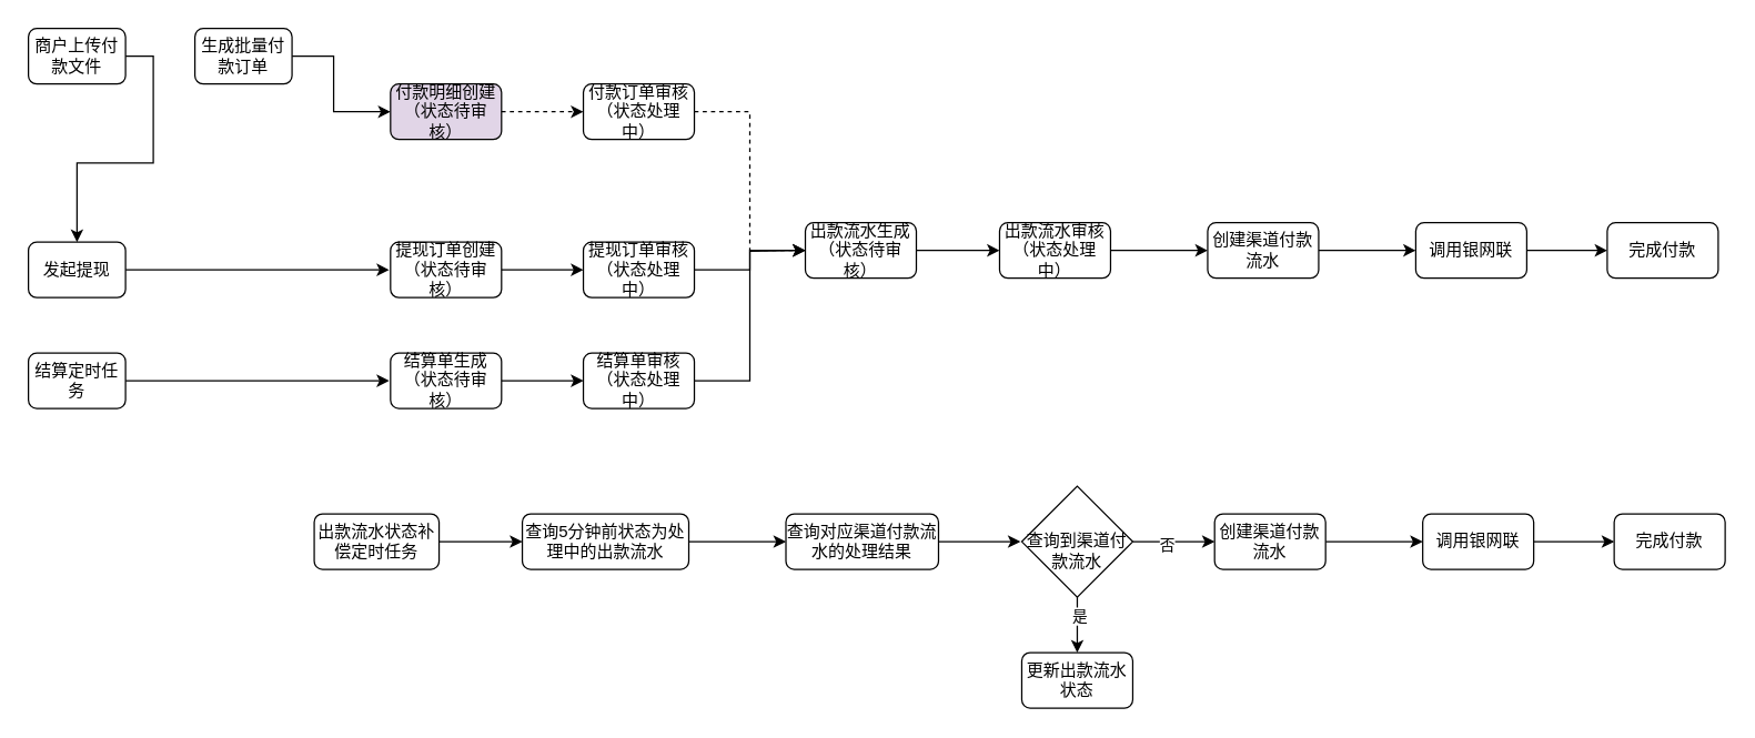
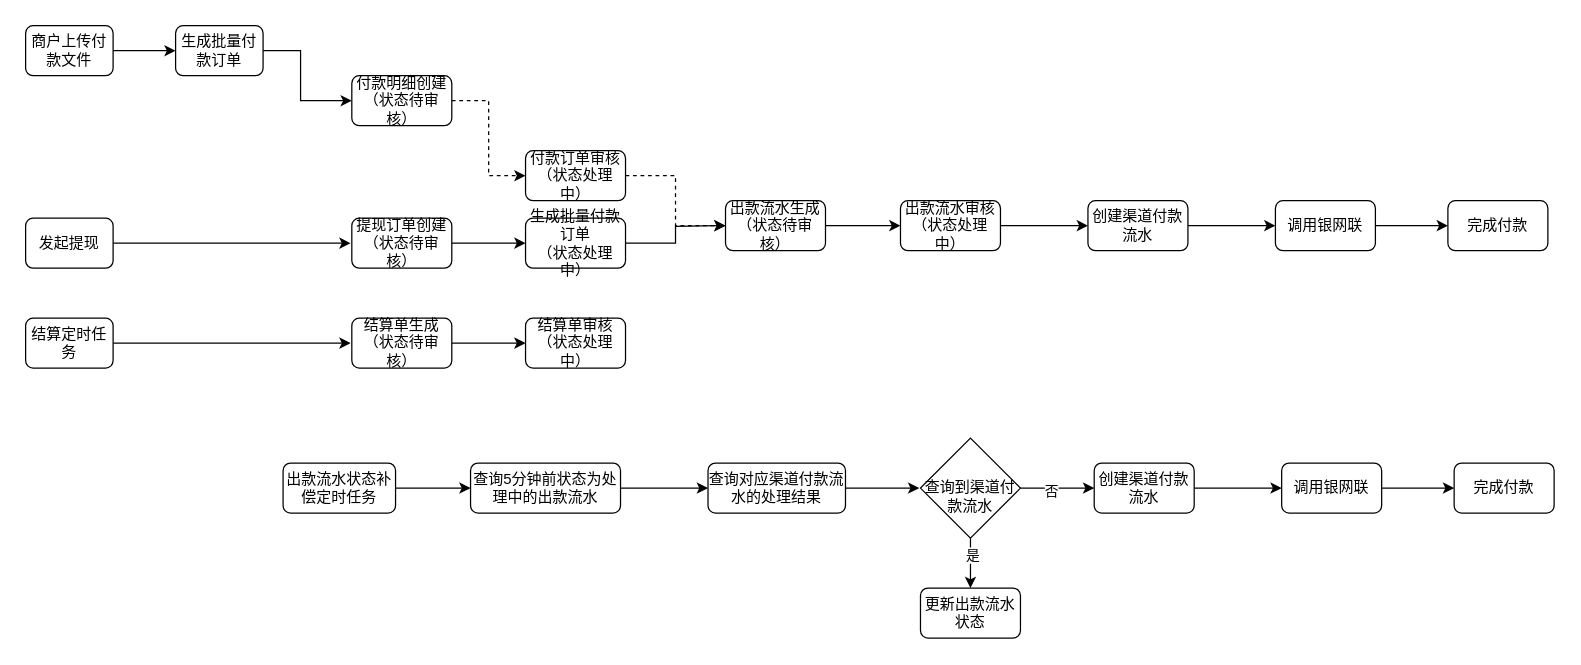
- <mxCell id="3" value="付款明细创建&lt;br&gt;（状态待审核）" style="rounded=1;whiteSpace=wrap;html=1;fillColor=#e1d5e7;" vertex="1" parent="1"><mxGeometry x="281" y="60" width="80" height="40" as="geometry" /></mxCell>
+ <mxCell id="3" value="付款明细创建&lt;br&gt;（状态待审核）" style="rounded=1;whiteSpace=wrap;html=1;" vertex="1" parent="1"><mxGeometry x="281" y="60" width="80" height="40" as="geometry" /></mxCell>
- <mxCell id="9" value="付款订单审核&lt;br&gt;（状态处理中）" style="rounded=1;whiteSpace=wrap;html=1;" vertex="1" parent="1"><mxGeometry x="420" y="60" width="80" height="40" as="geometry" /></mxCell>
+ <mxCell id="9" value="付款订单审核&lt;br&gt;（状态处理中）" style="rounded=1;whiteSpace=wrap;html=1;" vertex="1" parent="1"><mxGeometry x="420" y="120" width="80" height="40" as="geometry" /></mxCell>
- <mxCell id="4" style="edgeStyle=orthogonalEdgeStyle;rounded=0;orthogonalLoop=1;jettySize=auto;html=1;exitX=1;exitY=0.5;exitDx=0;exitDy=0;" edge="1" parent="1" source="5" target="11"><mxGeometry relative="1" as="geometry" /></mxCell>
+ <mxCell id="4" style="edgeStyle=orthogonalEdgeStyle;rounded=0;orthogonalLoop=1;jettySize=auto;html=1;exitX=1;exitY=0.5;exitDx=0;exitDy=0;entryX=0;entryY=0.5;entryDx=0;entryDy=0;" edge="1" parent="1" source="5" target="7"><mxGeometry relative="1" as="geometry" /></mxCell>
- <mxCell id="15" value="提现订单审核&lt;br&gt;（状态处理中）" style="rounded=1;whiteSpace=wrap;html=1;" vertex="1" parent="1"><mxGeometry x="420" y="174" width="80" height="40" as="geometry" /></mxCell>
+ <mxCell id="15" value="生成批量付款订单&lt;br&gt;（状态处理中）" style="rounded=1;whiteSpace=wrap;html=1;" vertex="1" parent="1"><mxGeometry x="420" y="174" width="80" height="40" as="geometry" /></mxCell>
- <mxCell id="20" style="edgeStyle=orthogonalEdgeStyle;rounded=0;orthogonalLoop=1;jettySize=auto;html=1;exitX=1;exitY=0.5;exitDx=0;exitDy=0;entryX=0;entryY=0.5;entryDx=0;entryDy=0;" edge="1" parent="1" source="21" target="23"><mxGeometry relative="1" as="geometry"><mxPoint x="580" y="180" as="targetPoint" /></mxGeometry></mxCell>
